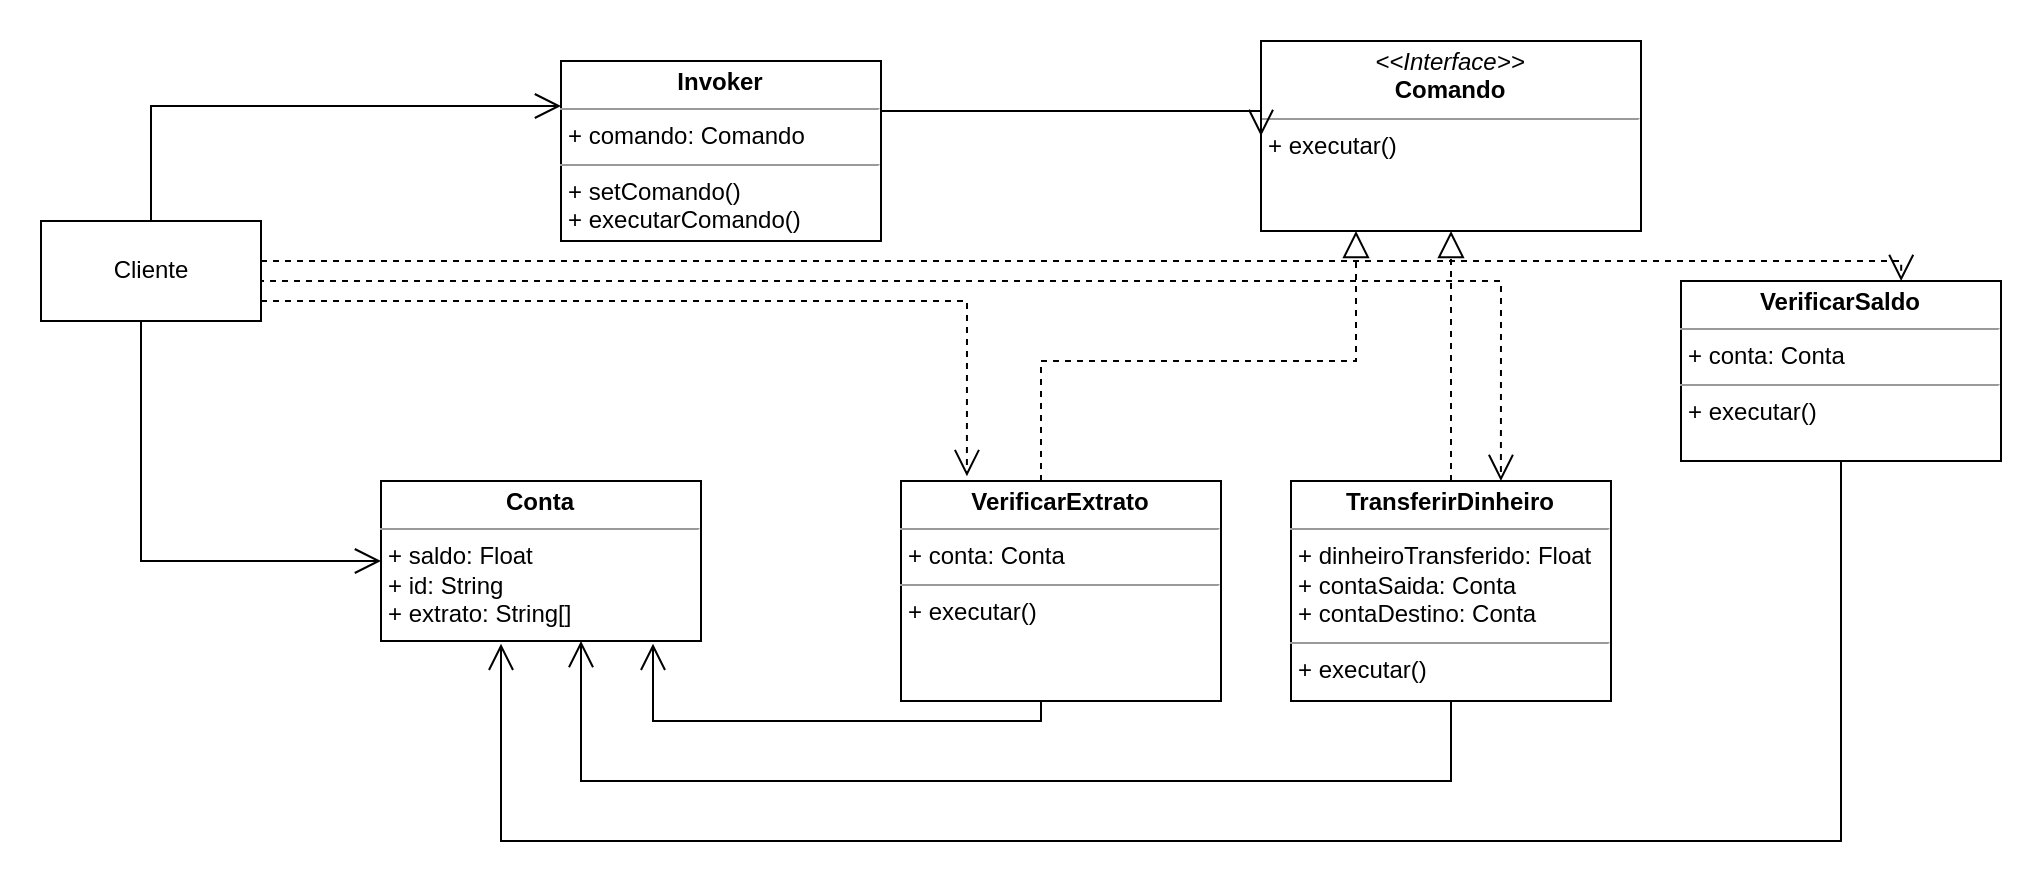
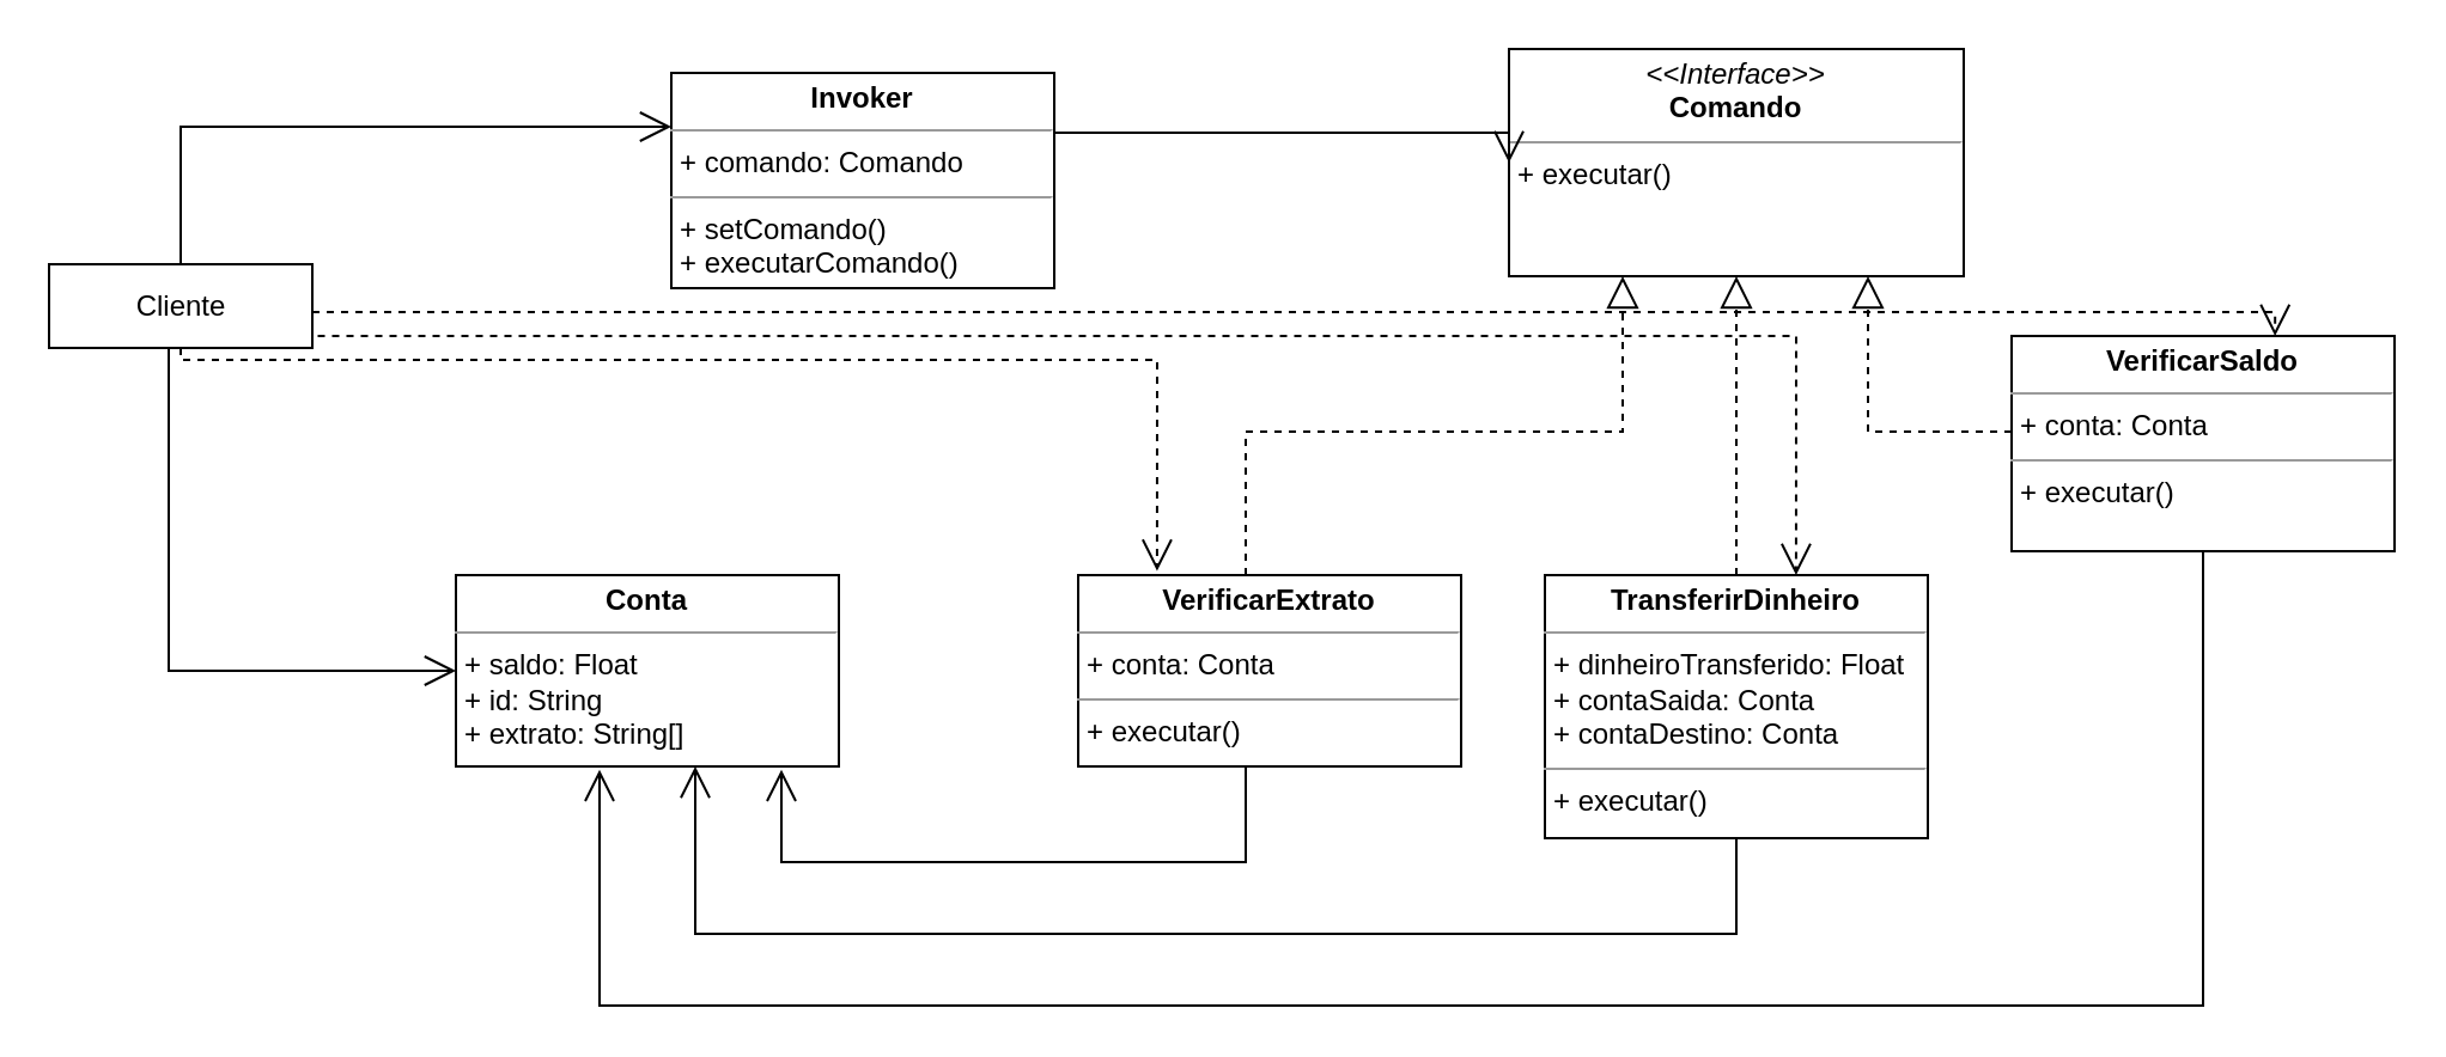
- <mxCell id="20" value="Cliente" style="html=1;" vertex="1" parent="1"><mxGeometry x="20" y="110" width="110" height="50" as="geometry" /></mxCell>
+ <mxCell id="20" value="Cliente" style="html=1;" vertex="1" parent="1"><mxGeometry x="20" y="110" width="110" height="35" as="geometry" /></mxCell>
+ <mxCell id="11" style="edgeStyle=orthogonalEdgeStyle;rounded=0;orthogonalLoop=1;jettySize=auto;html=1;startArrow=none;startFill=0;endArrow=block;endFill=0;startSize=11;endSize=11;dashed=1;" edge="1" parent="1" source="13" target="2"><mxGeometry relative="1" as="geometry"><Array as="points"><mxPoint x="920" y="180" /><mxPoint x="780" y="180" /></Array></mxGeometry></mxCell>
- <mxCell id="7" value="&lt;p style=&quot;margin: 0px ; margin-top: 4px ; text-align: center&quot;&gt;&lt;b&gt;VerificarExtrato&lt;/b&gt;&lt;/p&gt;&lt;hr size=&quot;1&quot;&gt;&lt;p style=&quot;margin: 0px ; margin-left: 4px&quot;&gt;&lt;span&gt;+ conta: Conta&lt;/span&gt;&lt;br&gt;&lt;/p&gt;&lt;hr size=&quot;1&quot;&gt;&lt;p style=&quot;margin: 0px ; margin-left: 4px&quot;&gt;+ executar()&lt;/p&gt;" style="verticalAlign=top;align=left;overflow=fill;fontSize=12;fontFamily=Helvetica;html=1;" vertex="1" parent="1"><mxGeometry x="450" y="240" width="160" height="110" as="geometry" /></mxCell>
+ <mxCell id="7" value="&lt;p style=&quot;margin: 0px ; margin-top: 4px ; text-align: center&quot;&gt;&lt;b&gt;VerificarExtrato&lt;/b&gt;&lt;/p&gt;&lt;hr size=&quot;1&quot;&gt;&lt;p style=&quot;margin: 0px ; margin-left: 4px&quot;&gt;&lt;span&gt;+ conta: Conta&lt;/span&gt;&lt;br&gt;&lt;/p&gt;&lt;hr size=&quot;1&quot;&gt;&lt;p style=&quot;margin: 0px ; margin-left: 4px&quot;&gt;+ executar()&lt;/p&gt;" style="verticalAlign=top;align=left;overflow=fill;fontSize=12;fontFamily=Helvetica;html=1;" vertex="1" parent="1"><mxGeometry x="450" y="240" width="160" height="80" as="geometry" /></mxCell>
